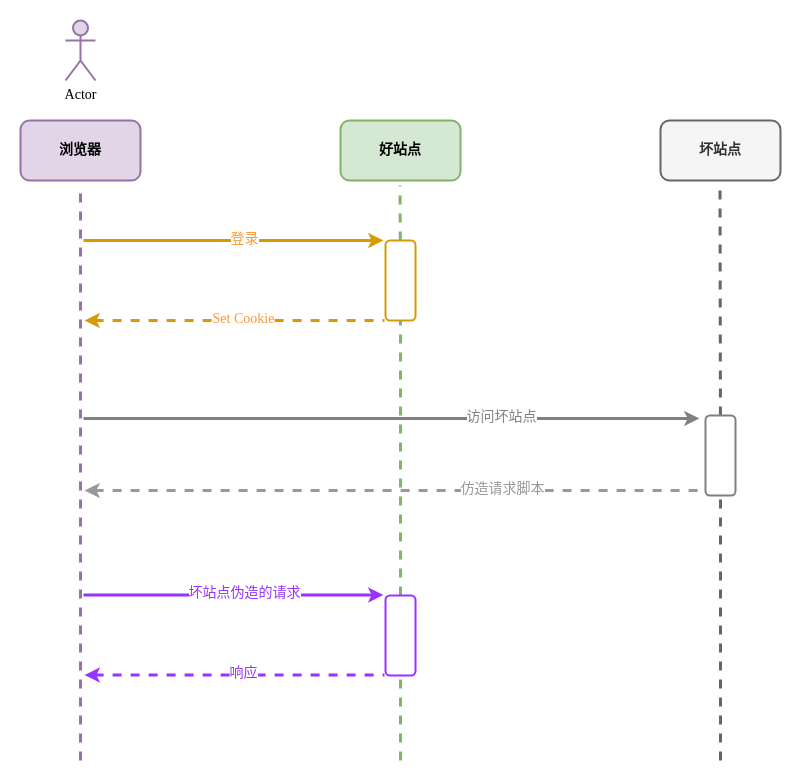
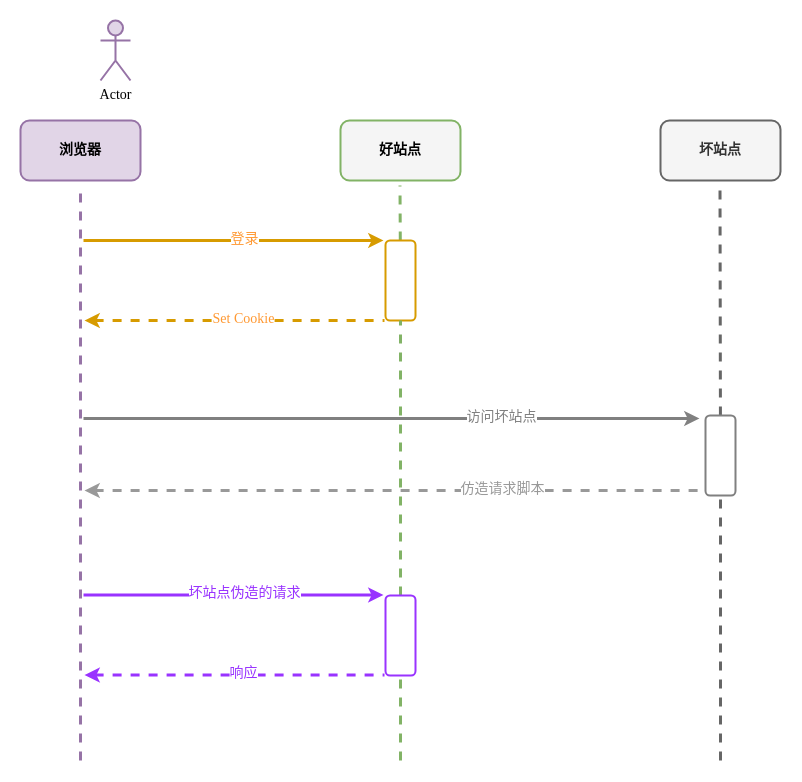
- <mxCell id="5" value="Actor" style="shape=umlActor;verticalLabelPosition=bottom;verticalAlign=top;html=1;outlineConnect=0;fontFamily=Comic Sans MS;fontSize=14;fillColor=#e1d5e7;strokeColor=#9673a6;strokeWidth=2;" vertex="1" parent="1"><mxGeometry x="65" y="20" width="30" height="60" as="geometry" /></mxCell>
+ <mxCell id="5" value="Actor" style="shape=umlActor;verticalLabelPosition=bottom;verticalAlign=top;html=1;outlineConnect=0;fontFamily=Comic Sans MS;fontSize=14;fillColor=#e1d5e7;strokeColor=#9673a6;strokeWidth=2;" vertex="1" parent="1"><mxGeometry x="100" y="20" width="30" height="60" as="geometry" /></mxCell>
- <mxCell id="3" value="好站点" style="rounded=1;whiteSpace=wrap;html=1;fontSize=14;fontFamily=Comic Sans MS;fillColor=#d5e8d4;strokeColor=#82b366;strokeWidth=2;fontStyle=1" vertex="1" parent="1"><mxGeometry x="340" y="120" width="120" height="60" as="geometry" /></mxCell>
+ <mxCell id="3" value="好站点" style="rounded=1;whiteSpace=wrap;html=1;fontSize=14;fontFamily=Comic Sans MS;fillColor=#f5f5f5;strokeColor=#82b366;strokeWidth=2;fontStyle=1;" vertex="1" parent="1"><mxGeometry x="340" y="120" width="120" height="60" as="geometry" /></mxCell>
